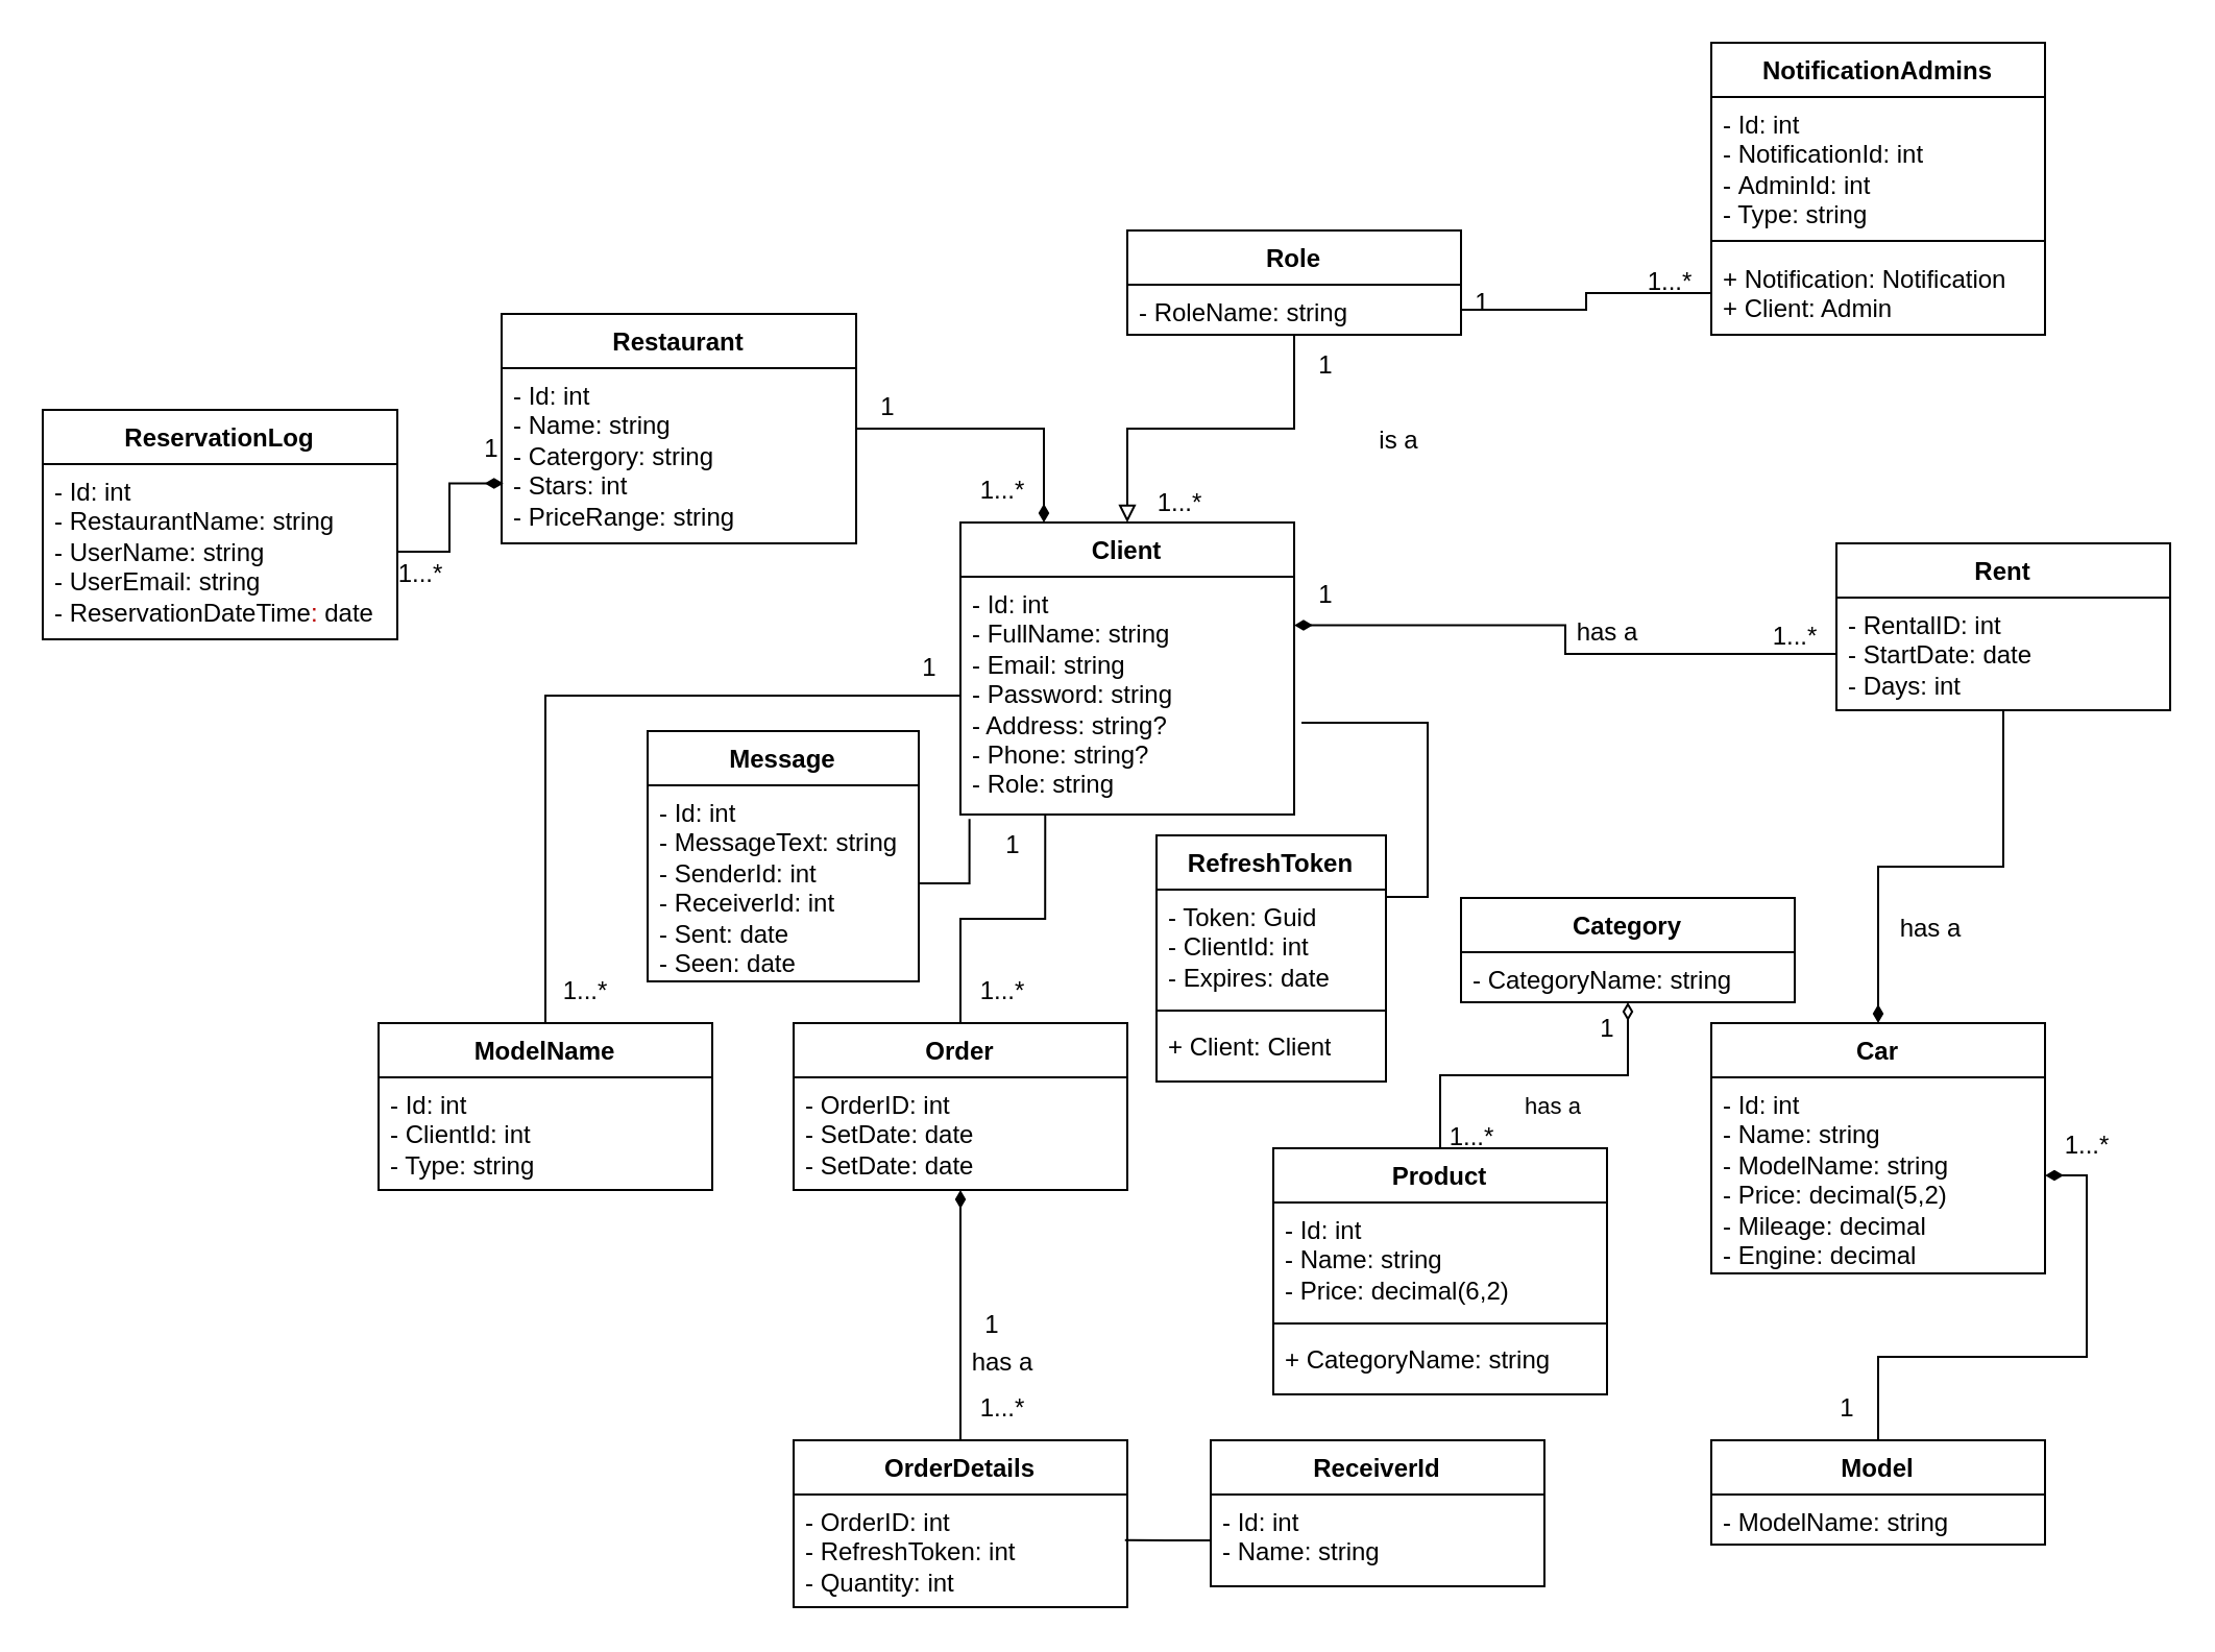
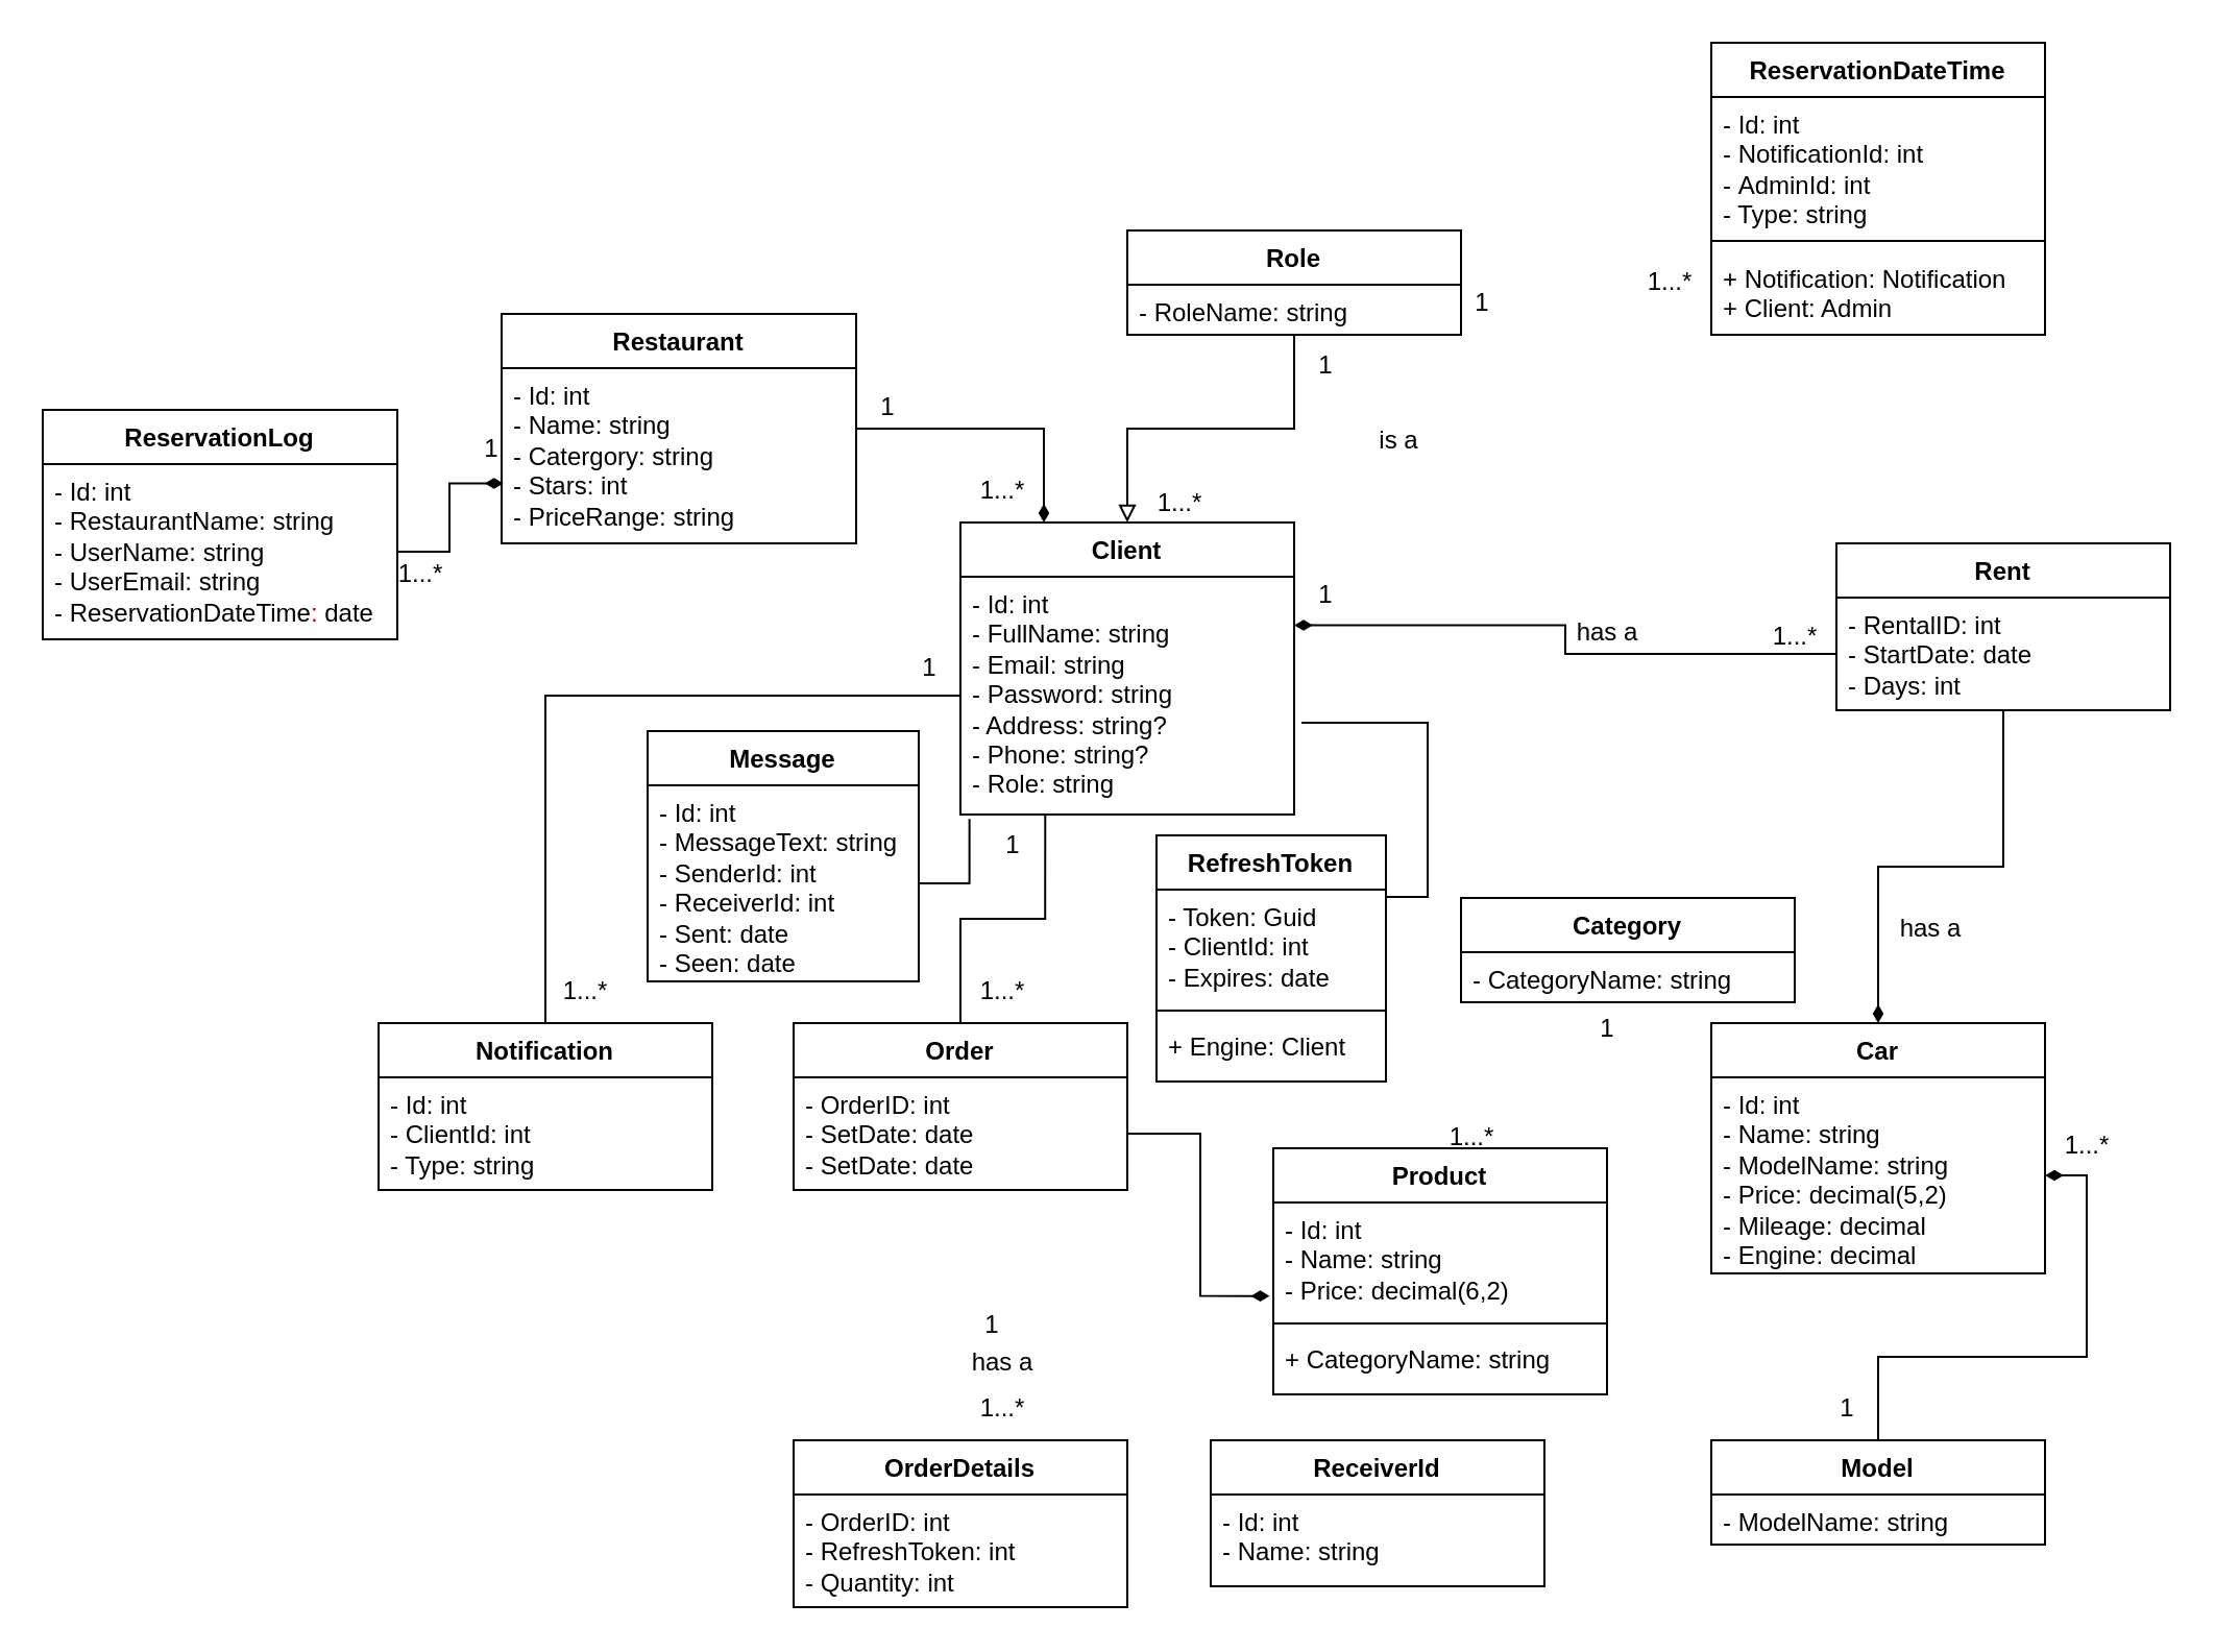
- <mxCell id="17" value="NotificationAdmins" style="swimlane;fontStyle=1;align=center;verticalAlign=top;childLayout=stackLayout;horizontal=1;startSize=26;horizontalStack=0;resizeParent=1;resizeParentMax=0;resizeLast=0;collapsible=1;marginBottom=0;whiteSpace=wrap;html=1;" parent="1" vertex="1"><mxGeometry x="820" y="20" width="160" height="140" as="geometry" /></mxCell>
+ <mxCell id="17" value="ReservationDateTime" style="swimlane;fontStyle=1;align=center;verticalAlign=top;childLayout=stackLayout;horizontal=1;startSize=26;horizontalStack=0;resizeParent=1;resizeParentMax=0;resizeLast=0;collapsible=1;marginBottom=0;whiteSpace=wrap;html=1;" parent="1" vertex="1"><mxGeometry x="820" y="20" width="160" height="140" as="geometry" /></mxCell>
- <mxCell id="72" style="edgeStyle=orthogonalEdgeStyle;rounded=0;orthogonalLoop=1;jettySize=auto;html=1;exitX=0;exitY=0.5;exitDx=0;exitDy=0;entryX=1;entryY=0.5;entryDx=0;entryDy=0;endArrow=none;endFill=0;" edge="1" parent="1" source="20" target="45"><mxGeometry relative="1" as="geometry" /></mxCell>
- <mxCell id="34" value="+ Client: Client" style="text;strokeColor=none;fillColor=none;align=left;verticalAlign=top;spacingLeft=4;spacingRight=4;overflow=hidden;rotatable=0;points=[[0,0.5],[1,0.5]];portConstraint=eastwest;whiteSpace=wrap;html=1;" parent="31" vertex="1"><mxGeometry y="88" width="110" height="30" as="geometry" /></mxCell>
+ <mxCell id="34" value="+ Engine: Client" style="text;strokeColor=none;fillColor=none;align=left;verticalAlign=top;spacingLeft=4;spacingRight=4;overflow=hidden;rotatable=0;points=[[0,0.5],[1,0.5]];portConstraint=eastwest;whiteSpace=wrap;html=1;" parent="31" vertex="1"><mxGeometry y="88" width="110" height="30" as="geometry" /></mxCell>
- <mxCell id="15" value="ModelName" style="swimlane;fontStyle=1;align=center;verticalAlign=top;childLayout=stackLayout;horizontal=1;startSize=26;horizontalStack=0;resizeParent=1;resizeParentMax=0;resizeLast=0;collapsible=1;marginBottom=0;whiteSpace=wrap;html=1;" parent="1" vertex="1"><mxGeometry x="181" y="490" width="160" height="80" as="geometry" /></mxCell>
+ <mxCell id="15" value="Notification" style="swimlane;fontStyle=1;align=center;verticalAlign=top;childLayout=stackLayout;horizontal=1;startSize=26;horizontalStack=0;resizeParent=1;resizeParentMax=0;resizeLast=0;collapsible=1;marginBottom=0;whiteSpace=wrap;html=1;" parent="1" vertex="1"><mxGeometry x="181" y="490" width="160" height="80" as="geometry" /></mxCell>
- <mxCell id="4" style="edgeStyle=orthogonalEdgeStyle;rounded=0;orthogonalLoop=1;jettySize=auto;html=1;exitX=0.5;exitY=1;exitDx=0;exitDy=0;entryX=0.5;entryY=0;entryDx=0;entryDy=0;endArrow=none;endFill=0;startArrow=diamondThin;startFill=0;" parent="1" source="6" target="27" edge="1"><mxGeometry relative="1" as="geometry" /></mxCell>
- <mxCell id="5" value="has a" style="edgeLabel;html=1;align=center;verticalAlign=middle;resizable=0;points=[];" parent="4" vertex="1" connectable="0"><mxGeometry x="-0.056" y="4" relative="1" as="geometry"><mxPoint x="4" y="10" as="offset" /></mxGeometry></mxCell>
+ <mxCell id="70" style="edgeStyle=orthogonalEdgeStyle;rounded=0;orthogonalLoop=1;jettySize=auto;html=1;exitX=1;exitY=0.5;exitDx=0;exitDy=0;entryX=-0.011;entryY=0.83;entryDx=0;entryDy=0;entryPerimeter=0;endArrow=diamondThin;endFill=1;" edge="1" parent="1" source="24" target="28"><mxGeometry relative="1" as="geometry" /></mxCell>
- <mxCell id="22" style="edgeStyle=orthogonalEdgeStyle;rounded=0;orthogonalLoop=1;jettySize=auto;html=1;exitX=0.5;exitY=1;exitDx=0;exitDy=0;entryX=0.5;entryY=0;entryDx=0;entryDy=0;endArrow=none;endFill=0;startArrow=diamondThin;startFill=1;" parent="1" source="23" target="25" edge="1"><mxGeometry relative="1" as="geometry" /></mxCell>
- <mxCell id="55" style="edgeStyle=orthogonalEdgeStyle;rounded=0;orthogonalLoop=1;jettySize=auto;html=1;exitX=0;exitY=0.5;exitDx=0;exitDy=0;entryX=0.993;entryY=0.405;entryDx=0;entryDy=0;entryPerimeter=0;endArrow=none;endFill=0;" parent="1" source="47" target="26" edge="1"><mxGeometry relative="1" as="geometry" /></mxCell>
